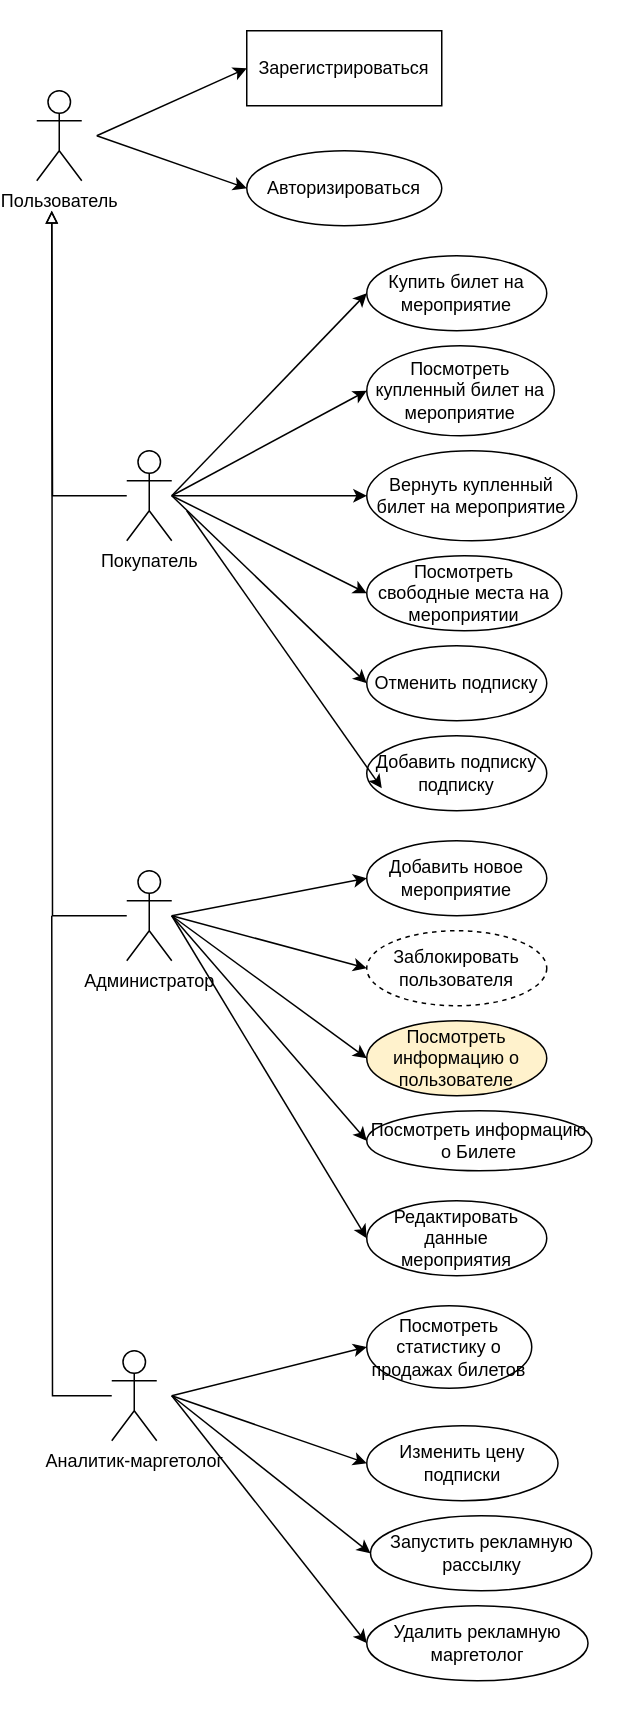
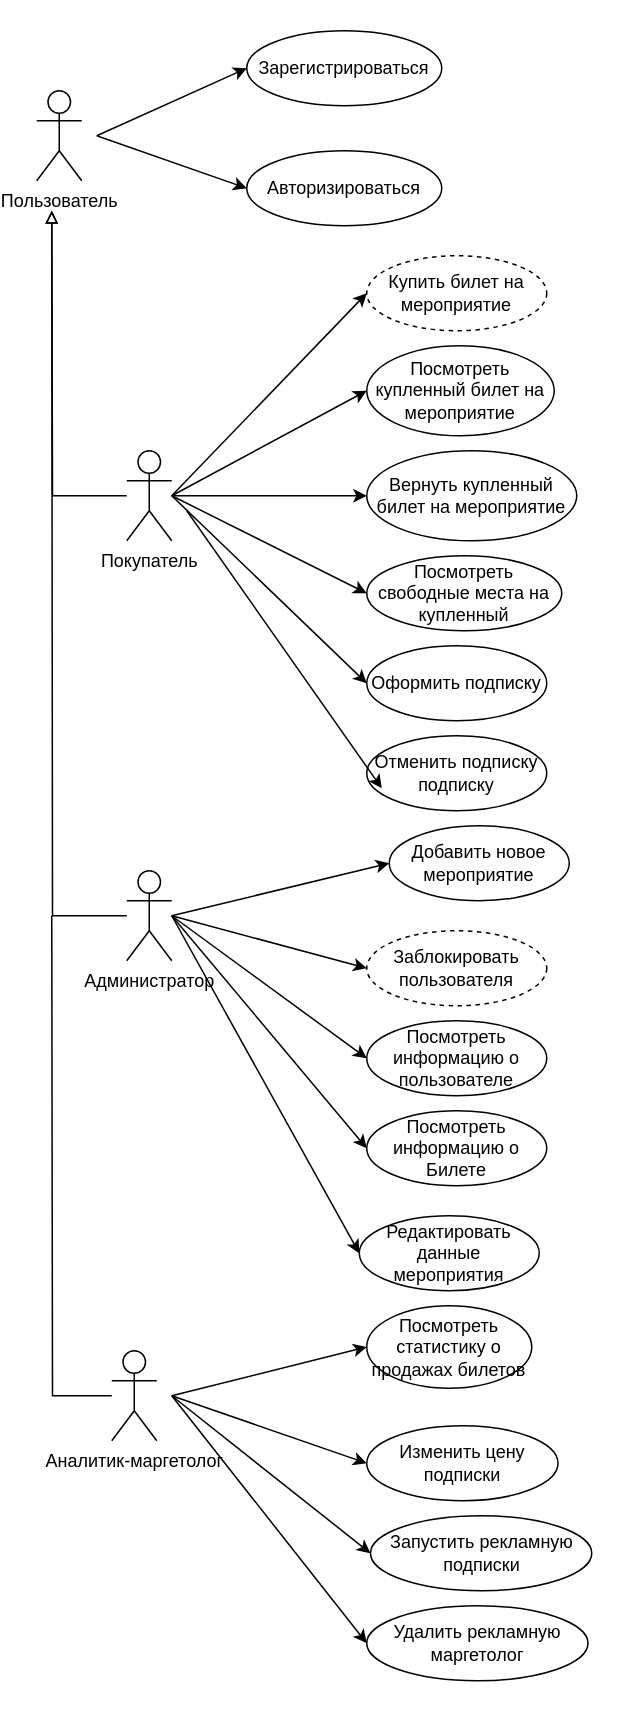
- <mxCell id="3" value="Зарегистрироваться" style="whiteSpace=wrap;html=1;rounded=0;" vertex="1" parent="1"><mxGeometry x="160" y="20" width="130" height="50" as="geometry" /></mxCell>
+ <mxCell id="3" value="Зарегистрироваться" style="ellipse;whiteSpace=wrap;html=1;" vertex="1" parent="1"><mxGeometry x="160" y="20" width="130" height="50" as="geometry" /></mxCell>
- <mxCell id="9" value="Купить билет на мероприятие" style="ellipse;whiteSpace=wrap;html=1;" vertex="1" parent="1"><mxGeometry x="240" y="170" width="120" height="50" as="geometry" /></mxCell>
+ <mxCell id="9" value="Купить билет на мероприятие" style="ellipse;whiteSpace=wrap;html=1;dashed=1;" vertex="1" parent="1"><mxGeometry x="240" y="170" width="120" height="50" as="geometry" /></mxCell>
- <mxCell id="12" value="Посмотреть свободные места на мероприятии" style="ellipse;whiteSpace=wrap;html=1;" vertex="1" parent="1"><mxGeometry x="240" y="370" width="130" height="50" as="geometry" /></mxCell>
+ <mxCell id="12" value="Посмотреть свободные места на купленный" style="ellipse;whiteSpace=wrap;html=1;" vertex="1" parent="1"><mxGeometry x="240" y="370" width="130" height="50" as="geometry" /></mxCell>
- <mxCell id="13" value="Отменить подписку" style="ellipse;whiteSpace=wrap;html=1;" vertex="1" parent="1"><mxGeometry x="240" y="430" width="120" height="50" as="geometry" /></mxCell>
+ <mxCell id="13" value="Оформить подписку" style="ellipse;whiteSpace=wrap;html=1;" vertex="1" parent="1"><mxGeometry x="240" y="430" width="120" height="50" as="geometry" /></mxCell>
- <mxCell id="14" value="Добавить подписку подписку" style="ellipse;whiteSpace=wrap;html=1;" vertex="1" parent="1"><mxGeometry x="240" y="490" width="120" height="50" as="geometry" /></mxCell>
+ <mxCell id="14" value="Отменить подписку подписку" style="ellipse;whiteSpace=wrap;html=1;" vertex="1" parent="1"><mxGeometry x="240" y="490" width="120" height="50" as="geometry" /></mxCell>
- <mxCell id="23" value="Добавить новое мероприятие" style="ellipse;whiteSpace=wrap;html=1;" vertex="1" parent="1"><mxGeometry x="240" y="560" width="120" height="50" as="geometry" /></mxCell>
+ <mxCell id="23" value="Добавить новое мероприятие" style="ellipse;whiteSpace=wrap;html=1;" vertex="1" parent="1"><mxGeometry x="255" y="550" width="120" height="50" as="geometry" /></mxCell>
- <mxCell id="25" value="Посмотреть информацию о пользователе" style="ellipse;whiteSpace=wrap;html=1;fillColor=#fff2cc;" vertex="1" parent="1"><mxGeometry x="240" y="680" width="120" height="50" as="geometry" /></mxCell>
+ <mxCell id="25" value="Посмотреть информацию о пользователе" style="ellipse;whiteSpace=wrap;html=1;" vertex="1" parent="1"><mxGeometry x="240" y="680" width="120" height="50" as="geometry" /></mxCell>
- <mxCell id="26" value="Посмотреть информацию о Билете" style="ellipse;whiteSpace=wrap;html=1;" vertex="1" parent="1"><mxGeometry x="240" y="740" width="150" height="40" as="geometry" /></mxCell>
+ <mxCell id="26" value="Посмотреть информацию о Билете" style="ellipse;whiteSpace=wrap;html=1;" vertex="1" parent="1"><mxGeometry x="240" y="740" width="120" height="50" as="geometry" /></mxCell>
- <mxCell id="27" value="Редактировать данные мероприятия" style="ellipse;whiteSpace=wrap;html=1;" vertex="1" parent="1"><mxGeometry x="240" y="800" width="120" height="50" as="geometry" /></mxCell>
+ <mxCell id="27" value="Редактировать данные мероприятия" style="ellipse;whiteSpace=wrap;html=1;" vertex="1" parent="1"><mxGeometry x="235" y="810" width="120" height="50" as="geometry" /></mxCell>
- <mxCell id="37" value="Запустить рекламную рассылку" style="ellipse;whiteSpace=wrap;html=1;" vertex="1" parent="1"><mxGeometry x="242.5" y="1010" width="147.5" height="50" as="geometry" /></mxCell>
+ <mxCell id="37" value="Запустить рекламную подписки" style="ellipse;whiteSpace=wrap;html=1;" vertex="1" parent="1"><mxGeometry x="242.5" y="1010" width="147.5" height="50" as="geometry" /></mxCell>
